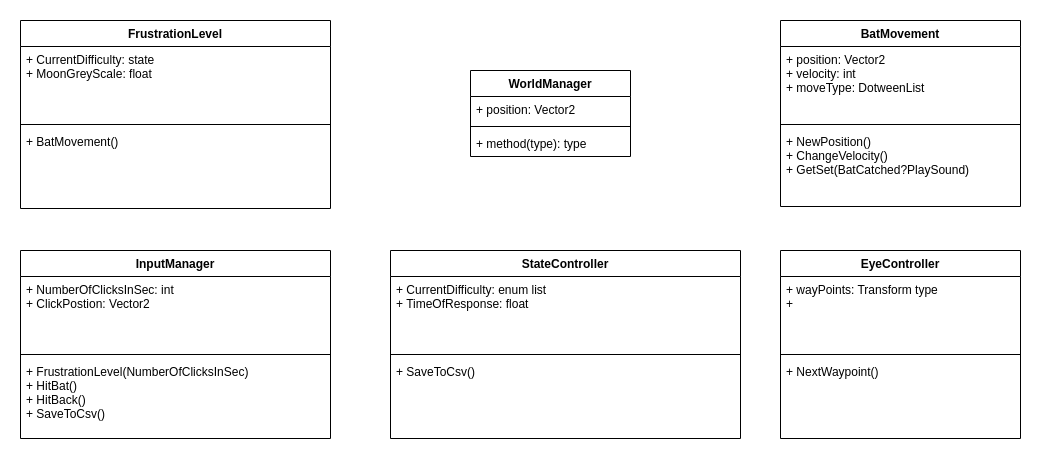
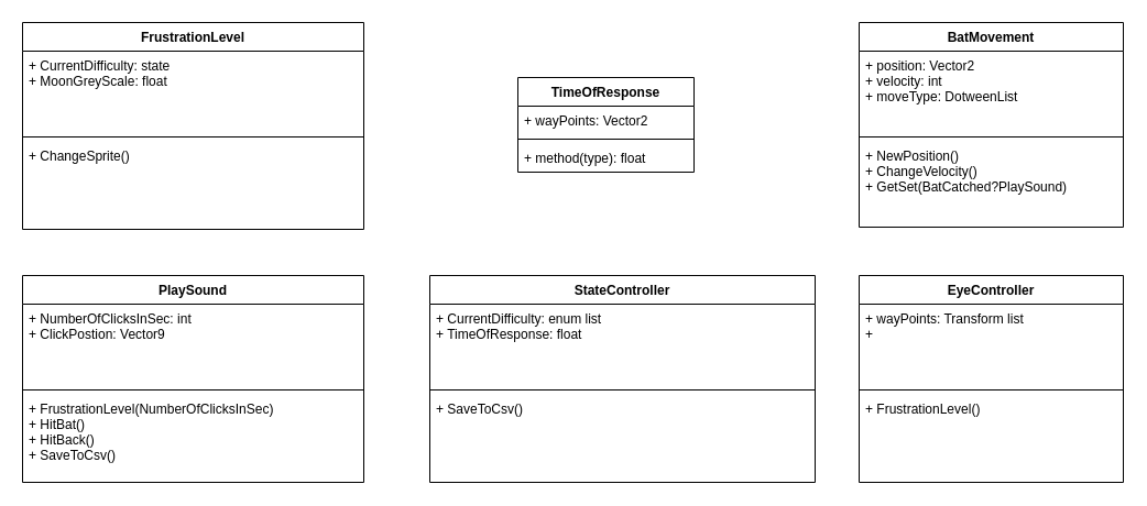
- <mxCell id="2" value="WorldManager" style="swimlane;fontStyle=1;align=center;verticalAlign=top;childLayout=stackLayout;horizontal=1;startSize=26;horizontalStack=0;resizeParent=1;resizeParentMax=0;resizeLast=0;collapsible=1;marginBottom=0;" vertex="1" parent="1"><mxGeometry x="470" y="70" width="160" height="86" as="geometry" /></mxCell>
+ <mxCell id="2" value="TimeOfResponse" style="swimlane;fontStyle=1;align=center;verticalAlign=top;childLayout=stackLayout;horizontal=1;startSize=26;horizontalStack=0;resizeParent=1;resizeParentMax=0;resizeLast=0;collapsible=1;marginBottom=0;" vertex="1" parent="1"><mxGeometry x="470" y="70" width="160" height="86" as="geometry" /></mxCell>
- <mxCell id="3" value="+ position: Vector2" style="text;strokeColor=none;fillColor=none;align=left;verticalAlign=top;spacingLeft=4;spacingRight=4;overflow=hidden;rotatable=0;points=[[0,0.5],[1,0.5]];portConstraint=eastwest;" vertex="1" parent="2"><mxGeometry y="26" width="160" height="26" as="geometry" /></mxCell>
+ <mxCell id="3" value="+ wayPoints: Vector2" style="text;strokeColor=none;fillColor=none;align=left;verticalAlign=top;spacingLeft=4;spacingRight=4;overflow=hidden;rotatable=0;points=[[0,0.5],[1,0.5]];portConstraint=eastwest;" vertex="1" parent="2"><mxGeometry y="26" width="160" height="26" as="geometry" /></mxCell>
- <mxCell id="25" value="+ BatMovement()" style="text;strokeColor=none;fillColor=none;align=left;verticalAlign=top;spacingLeft=4;spacingRight=4;overflow=hidden;rotatable=0;points=[[0,0.5],[1,0.5]];portConstraint=eastwest;" vertex="1" parent="22"><mxGeometry y="108" width="310" height="80" as="geometry" /></mxCell>
+ <mxCell id="25" value="+ ChangeSprite()" style="text;strokeColor=none;fillColor=none;align=left;verticalAlign=top;spacingLeft=4;spacingRight=4;overflow=hidden;rotatable=0;points=[[0,0.5],[1,0.5]];portConstraint=eastwest;" vertex="1" parent="22"><mxGeometry y="108" width="310" height="80" as="geometry" /></mxCell>
- <mxCell id="5" value="+ method(type): type" style="text;strokeColor=none;fillColor=none;align=left;verticalAlign=top;spacingLeft=4;spacingRight=4;overflow=hidden;rotatable=0;points=[[0,0.5],[1,0.5]];portConstraint=eastwest;" vertex="1" parent="2"><mxGeometry y="60" width="160" height="26" as="geometry" /></mxCell>
+ <mxCell id="5" value="+ method(type): float" style="text;strokeColor=none;fillColor=none;align=left;verticalAlign=top;spacingLeft=4;spacingRight=4;overflow=hidden;rotatable=0;points=[[0,0.5],[1,0.5]];portConstraint=eastwest;" vertex="1" parent="2"><mxGeometry y="60" width="160" height="26" as="geometry" /></mxCell>
- <mxCell id="18" value="InputManager" style="swimlane;fontStyle=1;align=center;verticalAlign=top;childLayout=stackLayout;horizontal=1;startSize=26;horizontalStack=0;resizeParent=1;resizeParentMax=0;resizeLast=0;collapsible=1;marginBottom=0;" vertex="1" parent="1"><mxGeometry x="20" y="250" width="310" height="188" as="geometry" /></mxCell>
+ <mxCell id="18" value="PlaySound" style="swimlane;fontStyle=1;align=center;verticalAlign=top;childLayout=stackLayout;horizontal=1;startSize=26;horizontalStack=0;resizeParent=1;resizeParentMax=0;resizeLast=0;collapsible=1;marginBottom=0;" vertex="1" parent="1"><mxGeometry x="20" y="250" width="310" height="188" as="geometry" /></mxCell>
- <mxCell id="19" value="+ NumberOfClicksInSec: int&#10;+ ClickPostion: Vector2" style="text;strokeColor=none;fillColor=none;align=left;verticalAlign=top;spacingLeft=4;spacingRight=4;overflow=hidden;rotatable=0;points=[[0,0.5],[1,0.5]];portConstraint=eastwest;" vertex="1" parent="18"><mxGeometry y="26" width="310" height="74" as="geometry" /></mxCell>
+ <mxCell id="19" value="+ NumberOfClicksInSec: int&#10;+ ClickPostion: Vector9" style="text;strokeColor=none;fillColor=none;align=left;verticalAlign=top;spacingLeft=4;spacingRight=4;overflow=hidden;rotatable=0;points=[[0,0.5],[1,0.5]];portConstraint=eastwest;" vertex="1" parent="18"><mxGeometry y="26" width="310" height="74" as="geometry" /></mxCell>
- <mxCell id="11" value="+ wayPoints: Transform type&#10;+" style="text;strokeColor=none;fillColor=none;align=left;verticalAlign=top;spacingLeft=4;spacingRight=4;overflow=hidden;rotatable=0;points=[[0,0.5],[1,0.5]];portConstraint=eastwest;" vertex="1" parent="10"><mxGeometry y="26" width="240" height="74" as="geometry" /></mxCell>
+ <mxCell id="11" value="+ wayPoints: Transform list&#10;+" style="text;strokeColor=none;fillColor=none;align=left;verticalAlign=top;spacingLeft=4;spacingRight=4;overflow=hidden;rotatable=0;points=[[0,0.5],[1,0.5]];portConstraint=eastwest;" vertex="1" parent="10"><mxGeometry y="26" width="240" height="74" as="geometry" /></mxCell>
- <mxCell id="13" value="+ NextWaypoint()" style="text;strokeColor=none;fillColor=none;align=left;verticalAlign=top;spacingLeft=4;spacingRight=4;overflow=hidden;rotatable=0;points=[[0,0.5],[1,0.5]];portConstraint=eastwest;" vertex="1" parent="10"><mxGeometry y="108" width="240" height="80" as="geometry" /></mxCell>
+ <mxCell id="13" value="+ FrustrationLevel()" style="text;strokeColor=none;fillColor=none;align=left;verticalAlign=top;spacingLeft=4;spacingRight=4;overflow=hidden;rotatable=0;points=[[0,0.5],[1,0.5]];portConstraint=eastwest;" vertex="1" parent="10"><mxGeometry y="108" width="240" height="80" as="geometry" /></mxCell>
